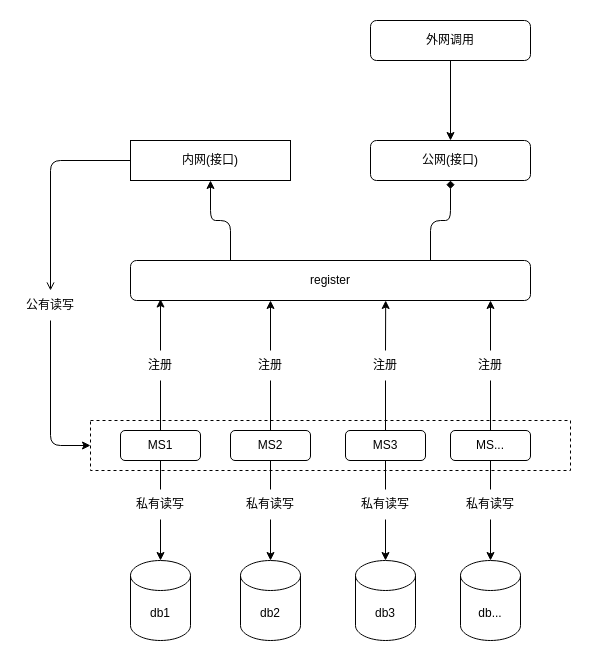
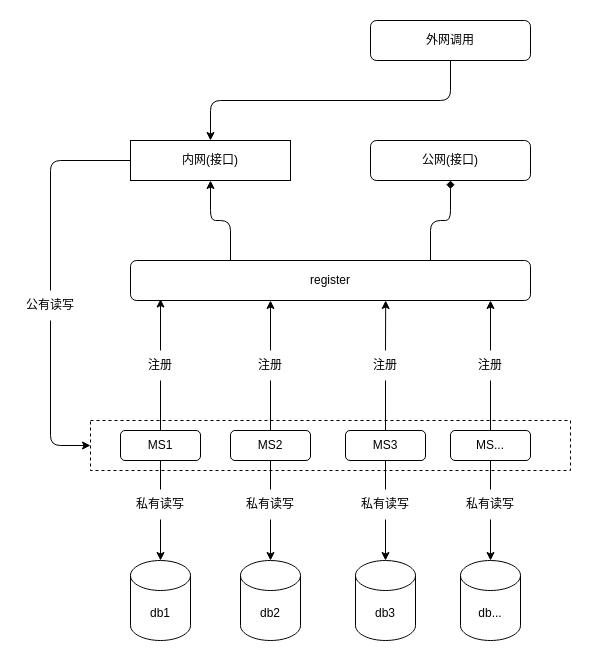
- <mxCell id="43" style="edgeStyle=orthogonalEdgeStyle;html=1;exitX=0.5;exitY=1;exitDx=0;exitDy=0;entryX=0.5;entryY=0;entryDx=0;entryDy=0;startArrow=none;startFill=0;" edge="1" parent="1" source="44" target="39"><mxGeometry relative="1" as="geometry" /></mxCell>
+ <mxCell id="43" style="edgeStyle=orthogonalEdgeStyle;html=1;exitX=0.5;exitY=1;exitDx=0;exitDy=0;startArrow=none;startFill=0;" edge="1" parent="1" source="44" target="38"><mxGeometry relative="1" as="geometry" /></mxCell>
- <mxCell id="42" value="" style="edgeStyle=orthogonalEdgeStyle;html=1;exitX=0;exitY=0.5;exitDx=0;exitDy=0;startArrow=none;startFill=0;endArrow=open;entryX=0.5;entryY=0;entryDx=0;entryDy=0;" edge="1" parent="1" source="38" target="41"><mxGeometry relative="1" as="geometry"><mxPoint x="130" y="160" as="sourcePoint" /><mxPoint x="30" y="270" as="targetPoint" /><Array as="points"><mxPoint x="50" y="160" /></Array></mxGeometry></mxCell>
+ <mxCell id="42" value="" style="edgeStyle=orthogonalEdgeStyle;html=1;exitX=0;exitY=0.5;exitDx=0;exitDy=0;startArrow=none;startFill=0;endArrow=none;entryX=0.5;entryY=0;entryDx=0;entryDy=0;" edge="1" parent="1" source="38" target="41"><mxGeometry relative="1" as="geometry"><mxPoint x="130" y="160" as="sourcePoint" /><mxPoint x="30" y="270" as="targetPoint" /><Array as="points"><mxPoint x="50" y="160" /></Array></mxGeometry></mxCell>
